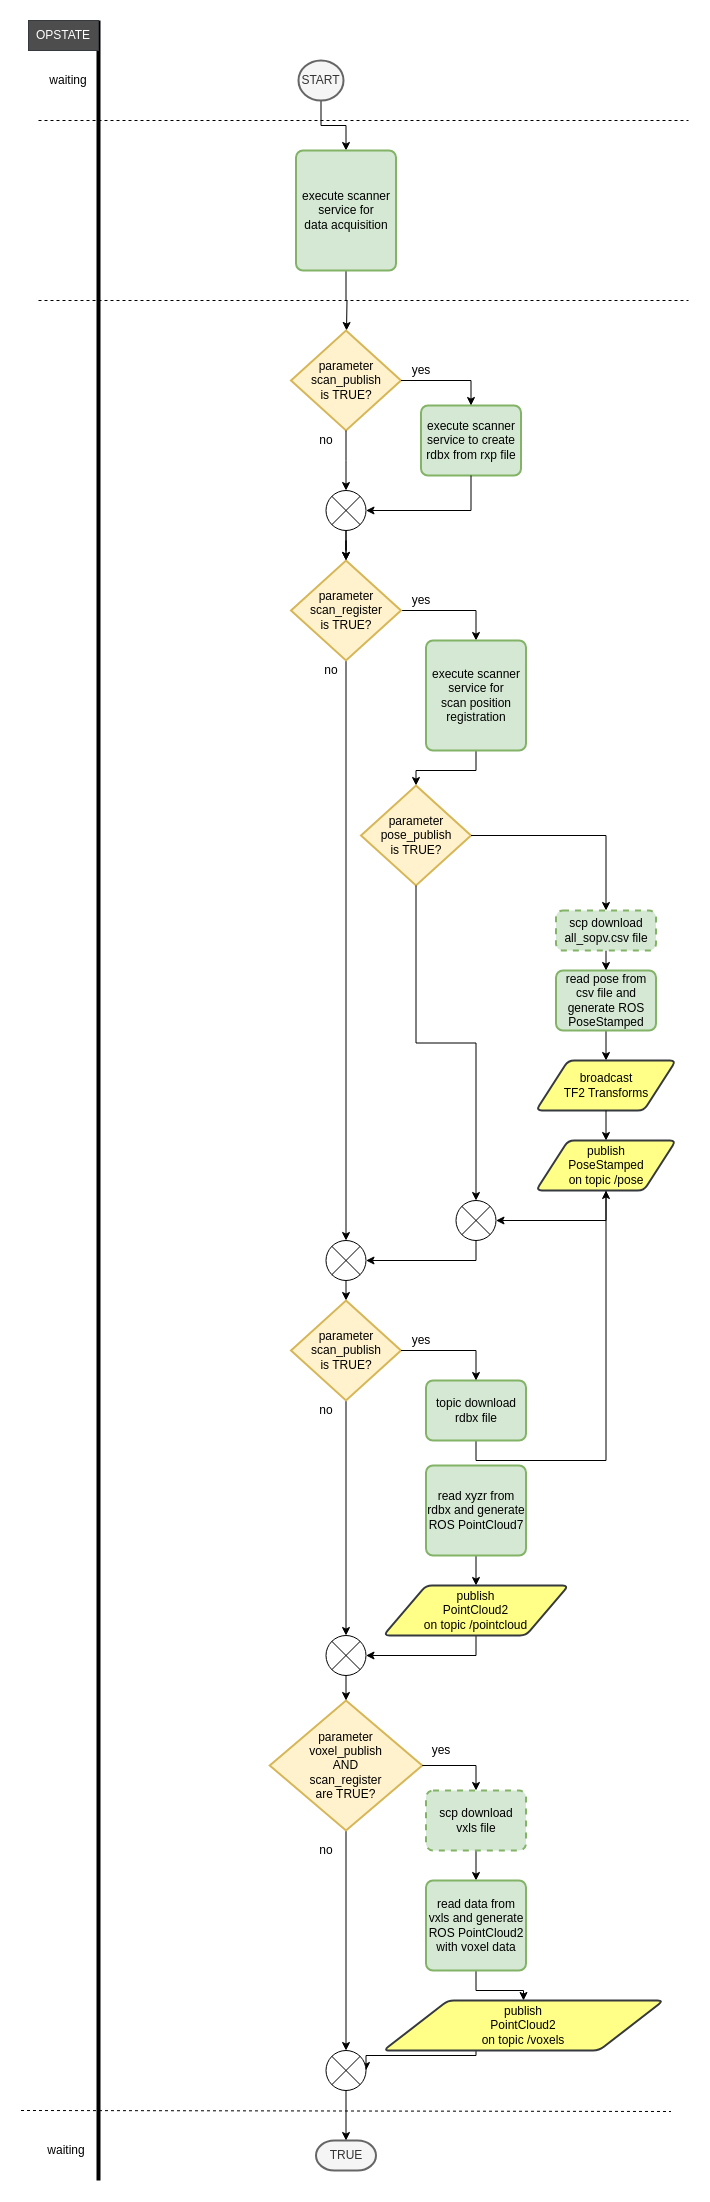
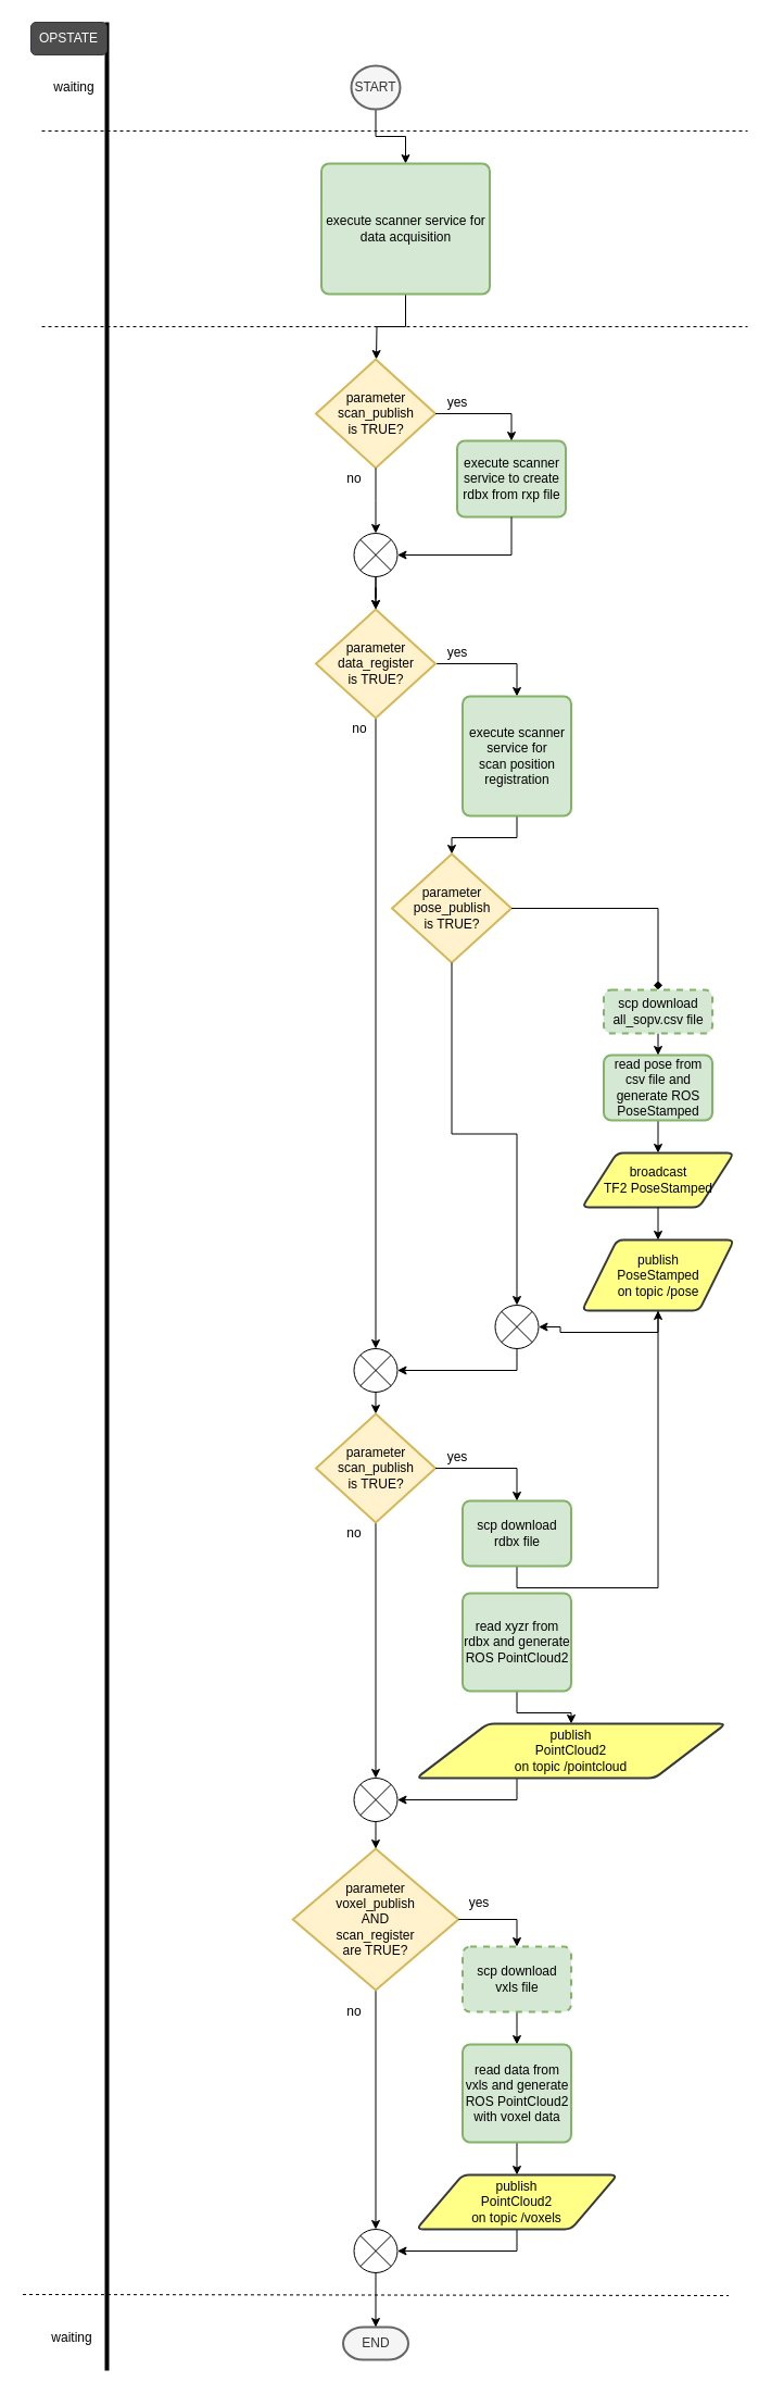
- <mxCell id="26" value="OPSTATE" style="rounded=0;whiteSpace=wrap;html=1;strokeColor=#36393d;fillColor=#4D4D4D;fontColor=#FFFFFF;" parent="1" vertex="1"><mxGeometry x="28" y="20" width="70" height="30" as="geometry" /></mxCell>
+ <mxCell id="26" value="OPSTATE" style="whiteSpace=wrap;html=1;strokeColor=#36393d;fillColor=#4D4D4D;fontColor=#FFFFFF;rounded=1;" parent="1" vertex="1"><mxGeometry x="28" y="20" width="70" height="30" as="geometry" /></mxCell>
- <mxCell id="23" value="START" style="strokeWidth=2;html=1;shape=mxgraph.flowchart.start_2;whiteSpace=wrap;fillColor=#f5f5f5;strokeColor=#666666;fontColor=#333333;" parent="1" vertex="1"><mxGeometry x="298" y="60" width="45" height="40" as="geometry" /></mxCell>
+ <mxCell id="23" value="START" style="strokeWidth=2;html=1;shape=mxgraph.flowchart.start_2;whiteSpace=wrap;fillColor=#f5f5f5;strokeColor=#666666;fontColor=#333333;" parent="1" vertex="1"><mxGeometry x="323" y="60" width="45" height="40" as="geometry" /></mxCell>
- <mxCell id="4" value="&lt;div&gt;execute scanner service for &lt;br&gt;&lt;/div&gt;&lt;div&gt;data acquisition&lt;/div&gt;" style="rounded=1;whiteSpace=wrap;html=1;absoluteArcSize=1;arcSize=14;strokeWidth=2;fillColor=#d5e8d4;strokeColor=#82b366;" parent="1" vertex="1"><mxGeometry x="295.5" y="150" width="100" height="120" as="geometry" /></mxCell>
+ <mxCell id="4" value="&lt;div&gt;execute scanner service for &lt;br&gt;&lt;/div&gt;&lt;div&gt;data acquisition&lt;/div&gt;" style="rounded=1;whiteSpace=wrap;html=1;absoluteArcSize=1;arcSize=14;strokeWidth=2;fillColor=#d5e8d4;strokeColor=#82b366;" parent="1" vertex="1"><mxGeometry x="295.5" y="150" width="155" height="120" as="geometry" /></mxCell>
- <mxCell id="10" value="&lt;div&gt;parameter&lt;/div&gt;&lt;div&gt;scan_register&lt;/div&gt;&lt;div&gt;is TRUE?&lt;br&gt;&lt;/div&gt;" style="strokeWidth=2;html=1;shape=mxgraph.flowchart.decision;whiteSpace=wrap;fillColor=#fff2cc;strokeColor=#d6b656;" parent="1" vertex="1"><mxGeometry x="290.5" y="560" width="110" height="100" as="geometry" /></mxCell>
+ <mxCell id="10" value="&lt;div&gt;parameter&lt;/div&gt;&lt;div&gt;data_register&lt;/div&gt;&lt;div&gt;is TRUE?&lt;br&gt;&lt;/div&gt;" style="strokeWidth=2;html=1;shape=mxgraph.flowchart.decision;whiteSpace=wrap;fillColor=#fff2cc;strokeColor=#d6b656;" parent="1" vertex="1"><mxGeometry x="290.5" y="560" width="110" height="100" as="geometry" /></mxCell>
- <mxCell id="46" style="edgeStyle=orthogonalEdgeStyle;rounded=0;orthogonalLoop=1;jettySize=auto;html=1;exitX=1;exitY=0.5;exitDx=0;exitDy=0;entryX=0.5;entryY=0;entryDx=0;entryDy=0;exitPerimeter=0;" parent="1" source="45" target="17" edge="1"><mxGeometry relative="1" as="geometry"><mxPoint x="485.5" y="760" as="sourcePoint" /><mxPoint x="485.5" y="790" as="targetPoint" /></mxGeometry></mxCell>
+ <mxCell id="46" style="edgeStyle=orthogonalEdgeStyle;rounded=0;orthogonalLoop=1;jettySize=auto;html=1;exitX=1;exitY=0.5;exitDx=0;exitDy=0;entryX=0.5;entryY=0;entryDx=0;entryDy=0;exitPerimeter=0;endArrow=diamond;" parent="1" source="45" target="17" edge="1"><mxGeometry relative="1" as="geometry"><mxPoint x="485.5" y="760" as="sourcePoint" /><mxPoint x="485.5" y="790" as="targetPoint" /></mxGeometry></mxCell>
- <mxCell id="25" value="&lt;div&gt;broadcast&lt;/div&gt;&lt;div&gt;TF2 Transforms&lt;br&gt;&lt;/div&gt;" style="shape=parallelogram;html=1;strokeWidth=2;perimeter=parallelogramPerimeter;whiteSpace=wrap;rounded=1;arcSize=12;size=0.23;fillColor=#ffff88;strokeColor=#36393d;" parent="1" vertex="1"><mxGeometry x="535.5" y="1060" width="140" height="50" as="geometry" /></mxCell>
+ <mxCell id="25" value="&lt;div&gt;broadcast&lt;/div&gt;&lt;div&gt;TF2 PoseStamped&lt;br&gt;&lt;/div&gt;" style="shape=parallelogram;html=1;strokeWidth=2;perimeter=parallelogramPerimeter;whiteSpace=wrap;rounded=1;arcSize=12;size=0.23;fillColor=#ffff88;strokeColor=#36393d;" parent="1" vertex="1"><mxGeometry x="535.5" y="1060" width="140" height="50" as="geometry" /></mxCell>
- <mxCell id="30" value="&lt;div&gt;publish&lt;/div&gt;&lt;div&gt;PoseStamped &lt;br&gt;&lt;/div&gt;&lt;div&gt;on topic /pose&lt;br&gt;&lt;/div&gt;" style="shape=parallelogram;html=1;strokeWidth=2;perimeter=parallelogramPerimeter;whiteSpace=wrap;rounded=1;arcSize=12;size=0.23;fillColor=#ffff88;strokeColor=#36393d;" parent="1" vertex="1"><mxGeometry x="535.5" y="1140" width="140" height="50" as="geometry" /></mxCell>
+ <mxCell id="30" value="&lt;div&gt;publish&lt;/div&gt;&lt;div&gt;PoseStamped &lt;br&gt;&lt;/div&gt;&lt;div&gt;on topic /pose&lt;br&gt;&lt;/div&gt;" style="shape=parallelogram;html=1;strokeWidth=2;perimeter=parallelogramPerimeter;whiteSpace=wrap;rounded=1;arcSize=12;size=0.23;fillColor=#ffff88;strokeColor=#36393d;" parent="1" vertex="1"><mxGeometry x="535.5" y="1140" width="140" height="65" as="geometry" /></mxCell>
- <mxCell id="33" value="&lt;div&gt;topic download &lt;br&gt;&lt;/div&gt;&lt;div&gt;rdbx file&lt;br&gt;&lt;/div&gt;" style="rounded=1;whiteSpace=wrap;html=1;absoluteArcSize=1;arcSize=14;strokeWidth=2;fillColor=#d5e8d4;strokeColor=#82b366;" parent="1" vertex="1"><mxGeometry x="425.5" y="1380" width="100" height="60" as="geometry" /></mxCell>
+ <mxCell id="33" value="&lt;div&gt;scp download &lt;br&gt;&lt;/div&gt;&lt;div&gt;rdbx file&lt;br&gt;&lt;/div&gt;" style="rounded=1;whiteSpace=wrap;html=1;absoluteArcSize=1;arcSize=14;strokeWidth=2;fillColor=#d5e8d4;strokeColor=#82b366;" parent="1" vertex="1"><mxGeometry x="425.5" y="1380" width="100" height="60" as="geometry" /></mxCell>
- <mxCell id="37" value="&lt;div&gt;read xyzr from rdbx and generate&lt;br&gt;&lt;/div&gt;&lt;div&gt;ROS PointCloud7&lt;br&gt;&lt;/div&gt;" style="rounded=1;whiteSpace=wrap;html=1;absoluteArcSize=1;arcSize=14;strokeWidth=2;fillColor=#d5e8d4;strokeColor=#82b366;" parent="1" vertex="1"><mxGeometry x="425.5" y="1465" width="100" height="90" as="geometry" /></mxCell>
+ <mxCell id="37" value="&lt;div&gt;read xyzr from rdbx and generate&lt;br&gt;&lt;/div&gt;&lt;div&gt;ROS PointCloud2&lt;br&gt;&lt;/div&gt;" style="rounded=1;whiteSpace=wrap;html=1;absoluteArcSize=1;arcSize=14;strokeWidth=2;fillColor=#d5e8d4;strokeColor=#82b366;" parent="1" vertex="1"><mxGeometry x="425.5" y="1465" width="100" height="90" as="geometry" /></mxCell>
- <mxCell id="40" value="&lt;div&gt;publish&lt;/div&gt;&lt;div&gt;PointCloud2&lt;/div&gt;&lt;div&gt;on topic /pointcloud&lt;br&gt;&lt;/div&gt;" style="shape=parallelogram;html=1;strokeWidth=2;perimeter=parallelogramPerimeter;whiteSpace=wrap;rounded=1;arcSize=12;size=0.23;fillColor=#ffff88;strokeColor=#36393d;" parent="1" vertex="1"><mxGeometry x="383" y="1585" width="185" height="50" as="geometry" /></mxCell>
+ <mxCell id="40" value="&lt;div&gt;publish&lt;/div&gt;&lt;div&gt;PointCloud2&lt;/div&gt;&lt;div&gt;on topic /pointcloud&lt;br&gt;&lt;/div&gt;" style="shape=parallelogram;html=1;strokeWidth=2;perimeter=parallelogramPerimeter;whiteSpace=wrap;rounded=1;arcSize=12;size=0.23;fillColor=#ffff88;strokeColor=#36393d;" parent="1" vertex="1"><mxGeometry x="383" y="1585" width="285" height="50" as="geometry" /></mxCell>
- <mxCell id="67" value="&lt;div&gt;publish&lt;/div&gt;&lt;div&gt;PointCloud2&lt;/div&gt;&lt;div&gt;on topic /voxels&lt;br&gt;&lt;/div&gt;" style="shape=parallelogram;html=1;strokeWidth=2;perimeter=parallelogramPerimeter;whiteSpace=wrap;rounded=1;arcSize=12;size=0.23;fillColor=#ffff88;strokeColor=#36393d;" parent="1" vertex="1"><mxGeometry x="383" y="2000" width="280" height="50" as="geometry" /></mxCell>
+ <mxCell id="67" value="&lt;div&gt;publish&lt;/div&gt;&lt;div&gt;PointCloud2&lt;/div&gt;&lt;div&gt;on topic /voxels&lt;br&gt;&lt;/div&gt;" style="shape=parallelogram;html=1;strokeWidth=2;perimeter=parallelogramPerimeter;whiteSpace=wrap;rounded=1;arcSize=12;size=0.23;fillColor=#ffff88;strokeColor=#36393d;" parent="1" vertex="1"><mxGeometry x="383" y="2000" width="185" height="50" as="geometry" /></mxCell>
- <mxCell id="22" value="TRUE" style="strokeWidth=2;html=1;shape=mxgraph.flowchart.terminator;whiteSpace=wrap;fillColor=#f5f5f5;strokeColor=#666666;fontColor=#333333;" parent="1" vertex="1"><mxGeometry x="315.5" y="2140" width="60" height="30" as="geometry" /></mxCell>
+ <mxCell id="22" value="END" style="strokeWidth=2;html=1;shape=mxgraph.flowchart.terminator;whiteSpace=wrap;fillColor=#f5f5f5;strokeColor=#666666;fontColor=#333333;" parent="1" vertex="1"><mxGeometry x="315.5" y="2140" width="60" height="30" as="geometry" /></mxCell>
